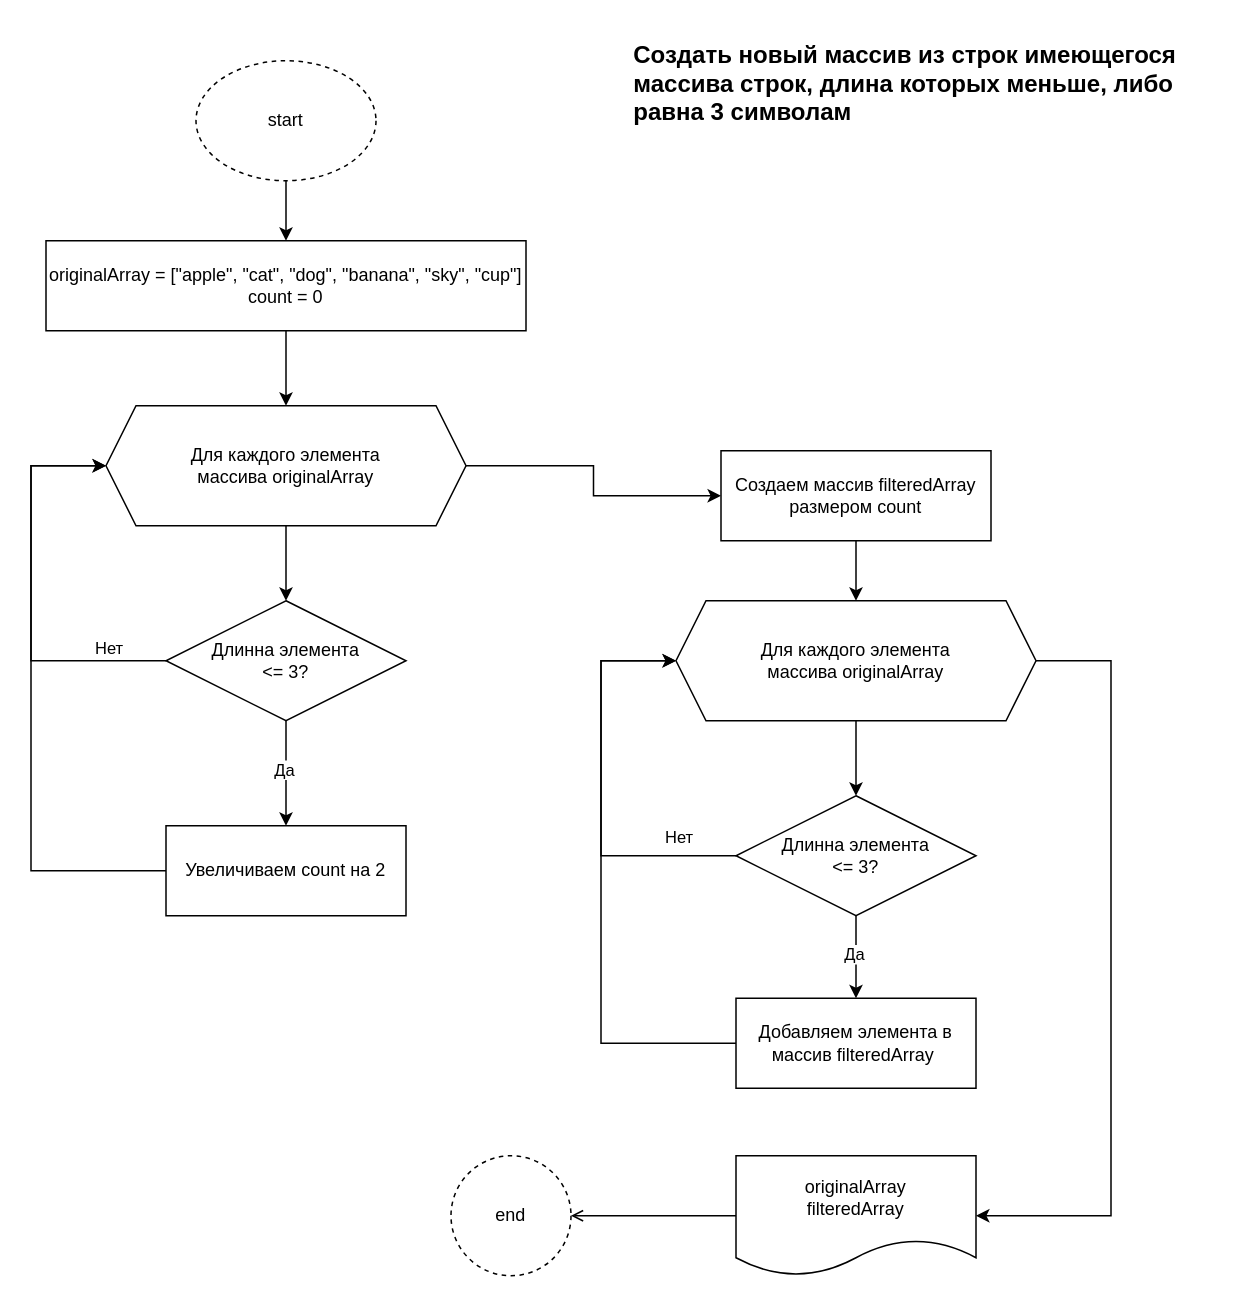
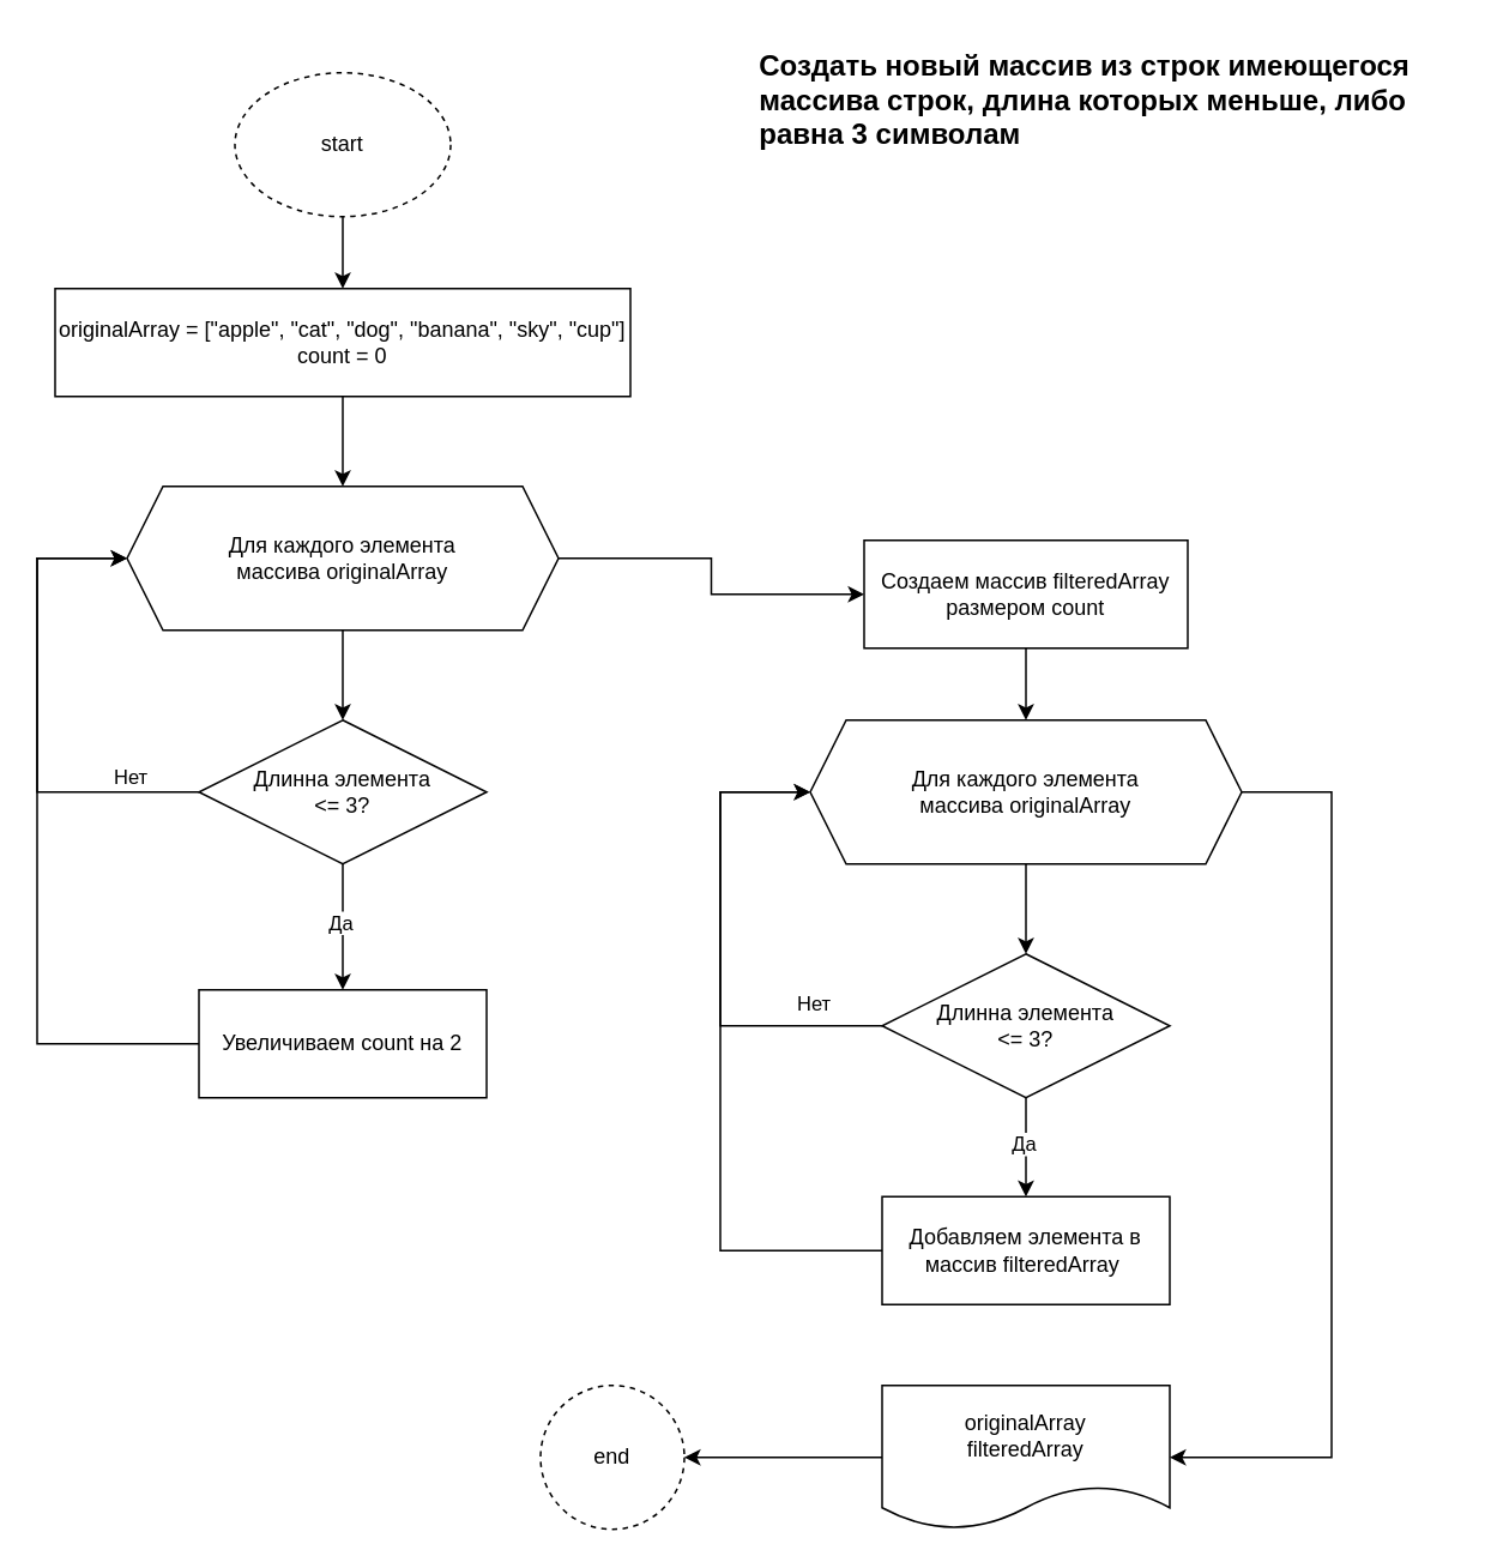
- <mxCell id="2" value="" style="edgeStyle=orthogonalEdgeStyle;rounded=0;orthogonalLoop=1;jettySize=auto;html=1;endArrow=open;" parent="1" source="3" target="4" edge="1"><mxGeometry relative="1" as="geometry" /></mxCell>
+ <mxCell id="2" value="" style="edgeStyle=orthogonalEdgeStyle;rounded=0;orthogonalLoop=1;jettySize=auto;html=1;" parent="1" source="3" target="4" edge="1"><mxGeometry relative="1" as="geometry" /></mxCell>
